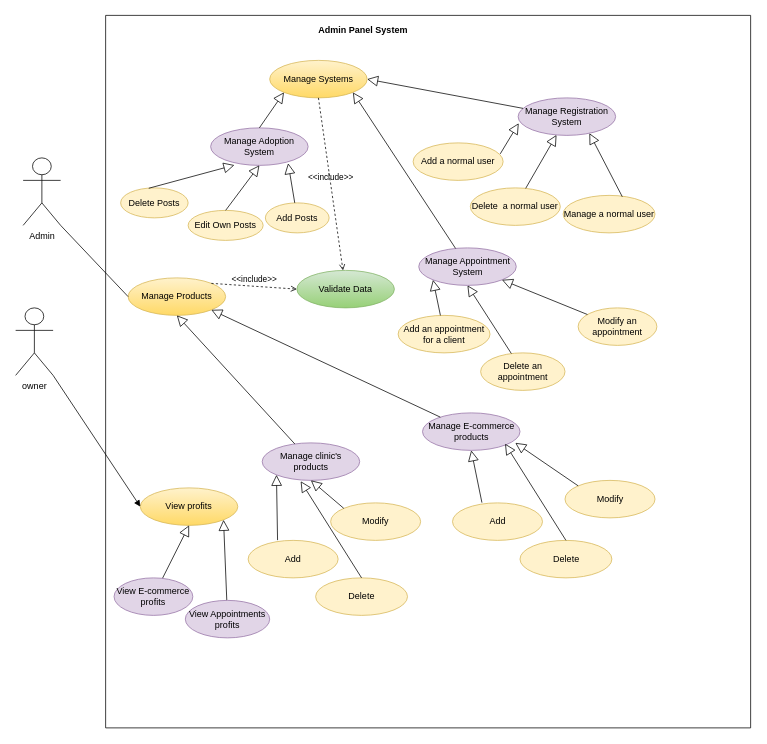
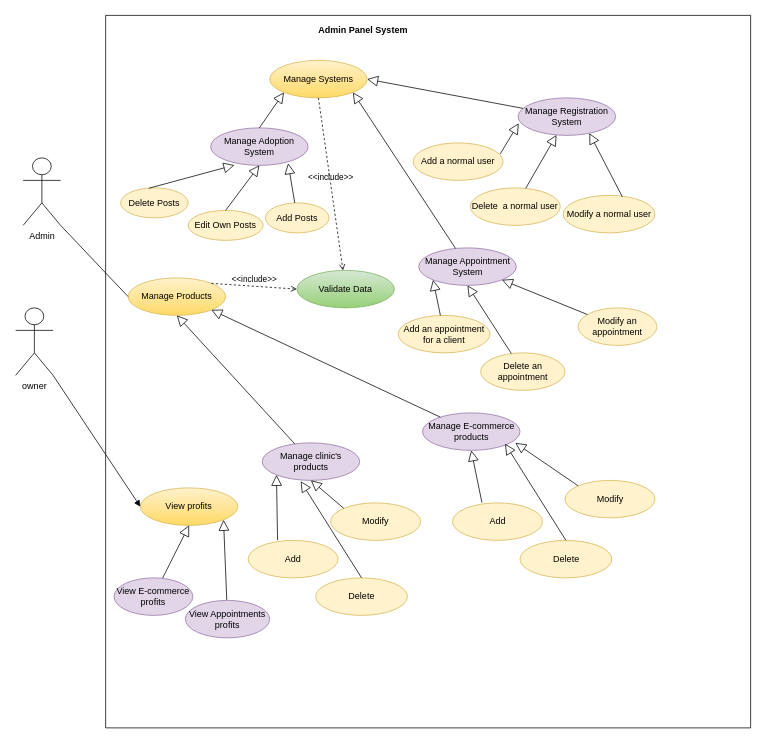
- <mxCell id="28" value="Manage a normal user" style="ellipse;whiteSpace=wrap;html=1;fillColor=#fff2cc;strokeColor=#d6b656;" parent="3" vertex="1"><mxGeometry x="610" y="240" width="122.5" height="50" as="geometry" /></mxCell>
+ <mxCell id="28" value="Modify a normal user" style="ellipse;whiteSpace=wrap;html=1;fillColor=#fff2cc;strokeColor=#d6b656;" parent="3" vertex="1"><mxGeometry x="610" y="240" width="122.5" height="50" as="geometry" /></mxCell>
